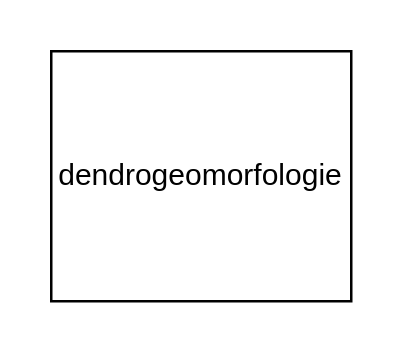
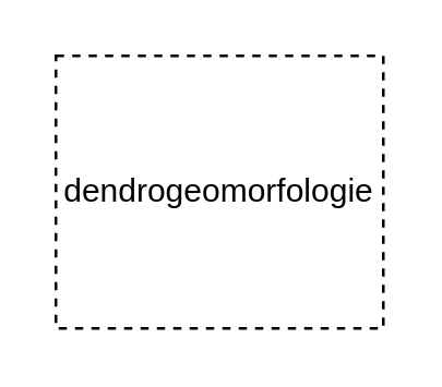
- <mxCell id="2" value="dendrogeomorfologie" style="rounded=0;whiteSpace=wrap;html=1;" vertex="1" parent="1"><mxGeometry x="20" y="20" width="120" height="100" as="geometry" /></mxCell>
+ <mxCell id="2" value="dendrogeomorfologie" style="rounded=0;whiteSpace=wrap;html=1;dashed=1;" vertex="1" parent="1"><mxGeometry x="20" y="20" width="120" height="100" as="geometry" /></mxCell>
